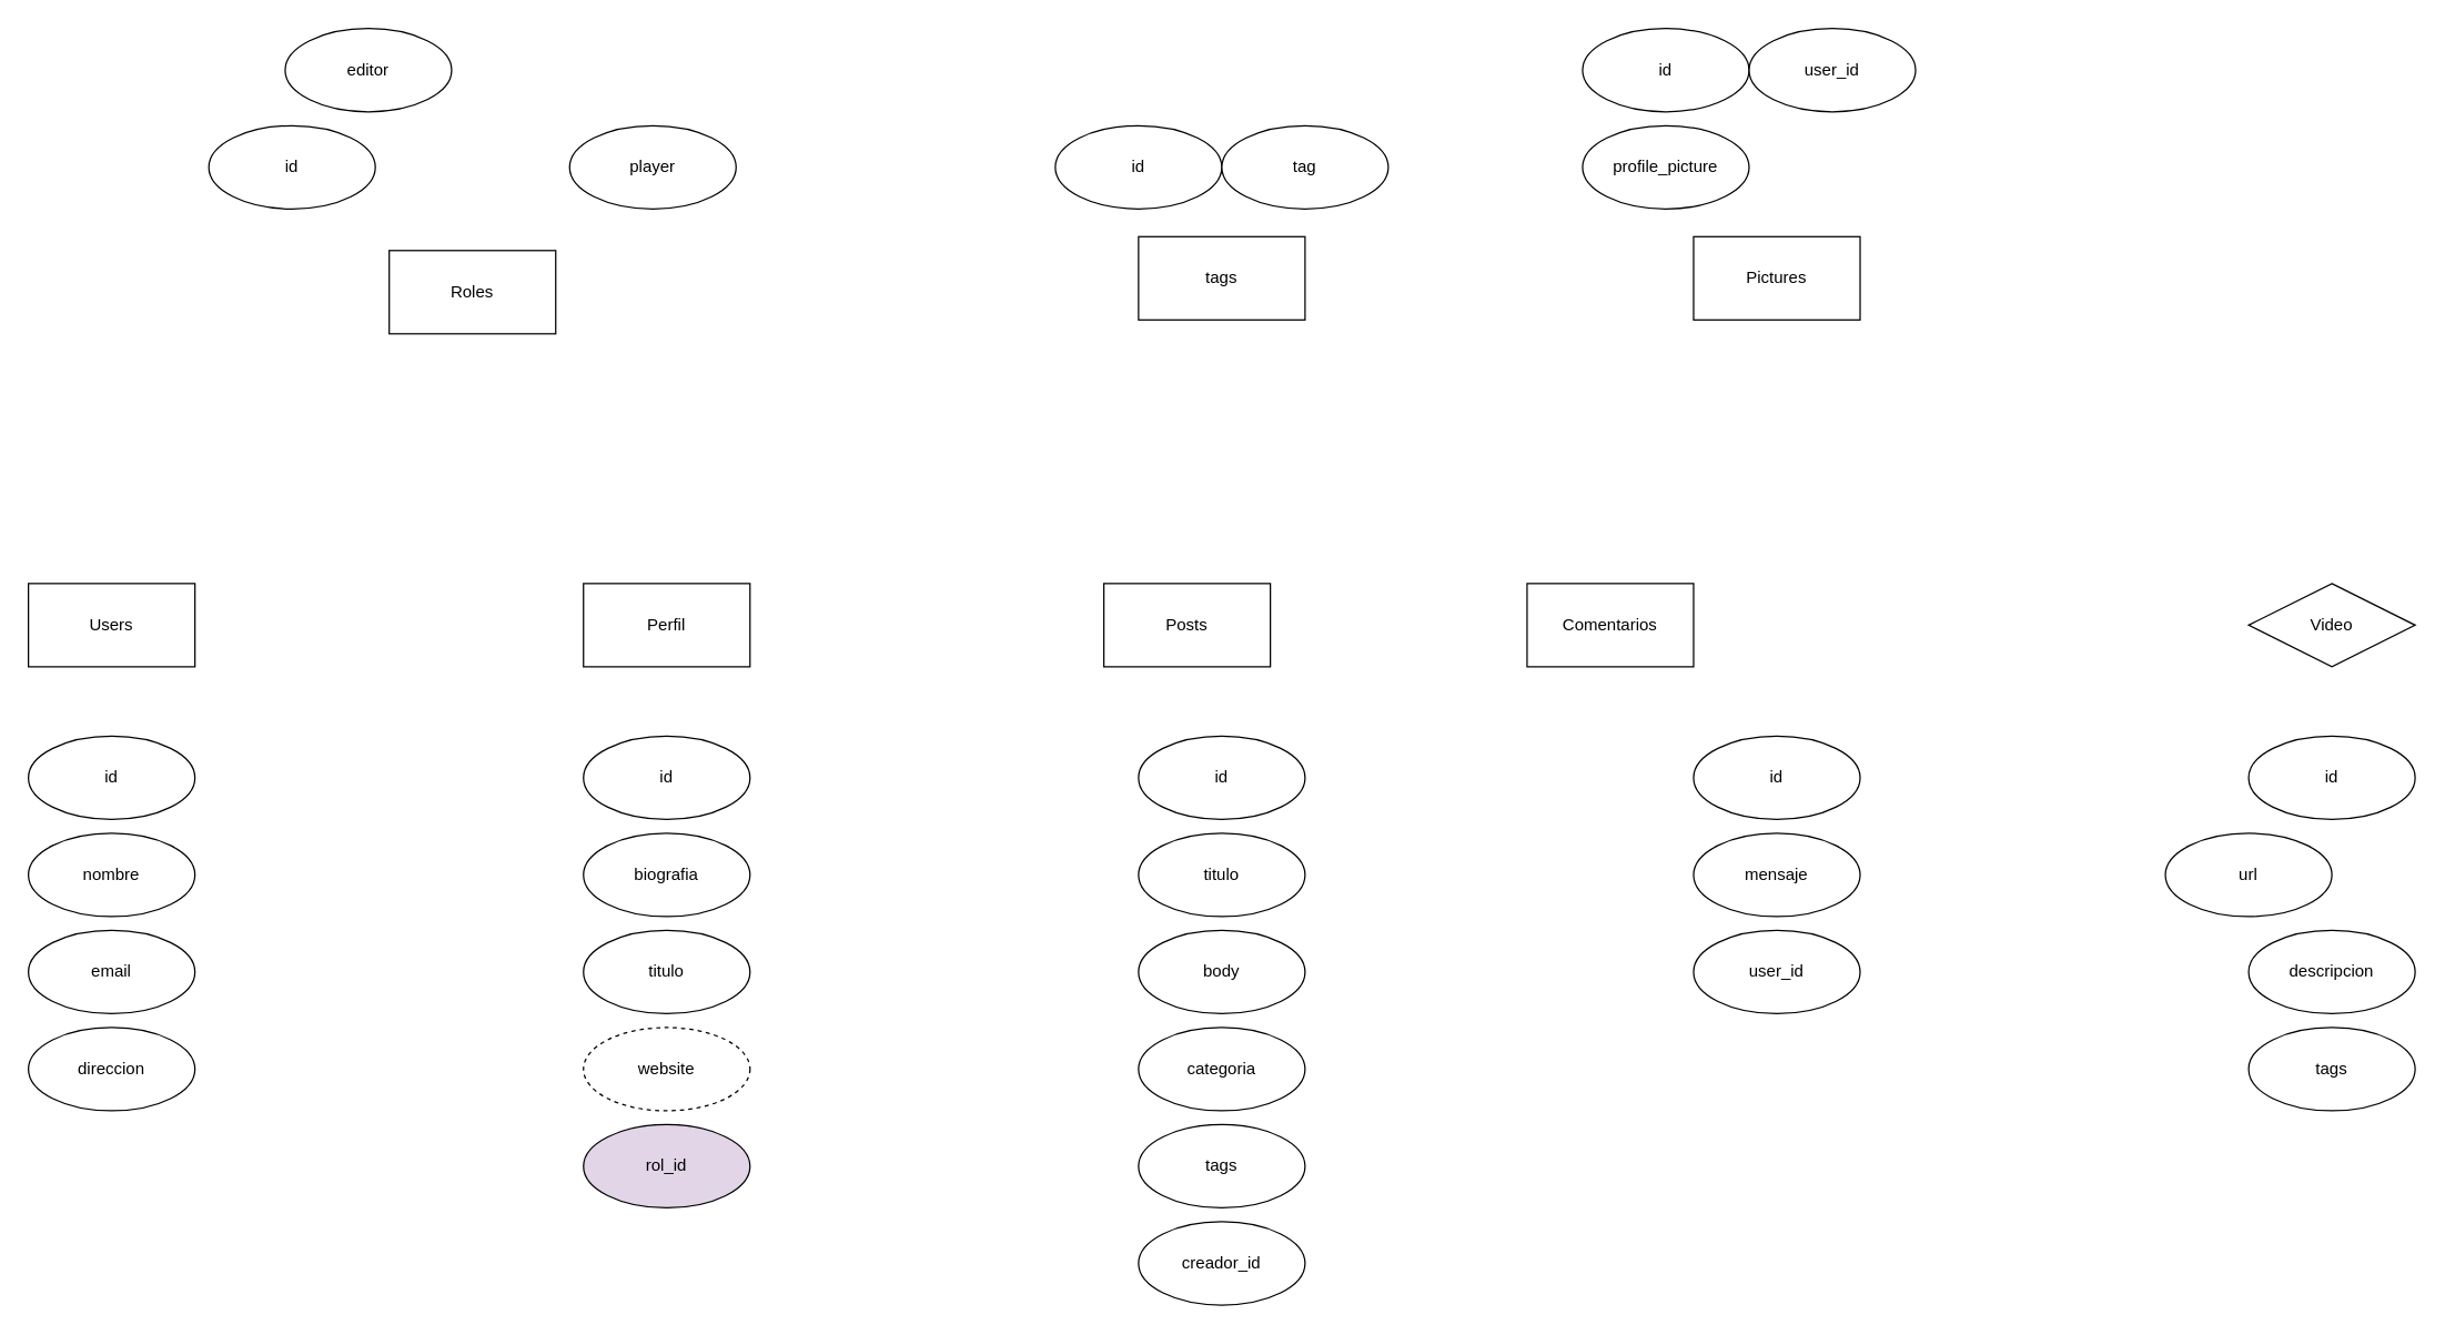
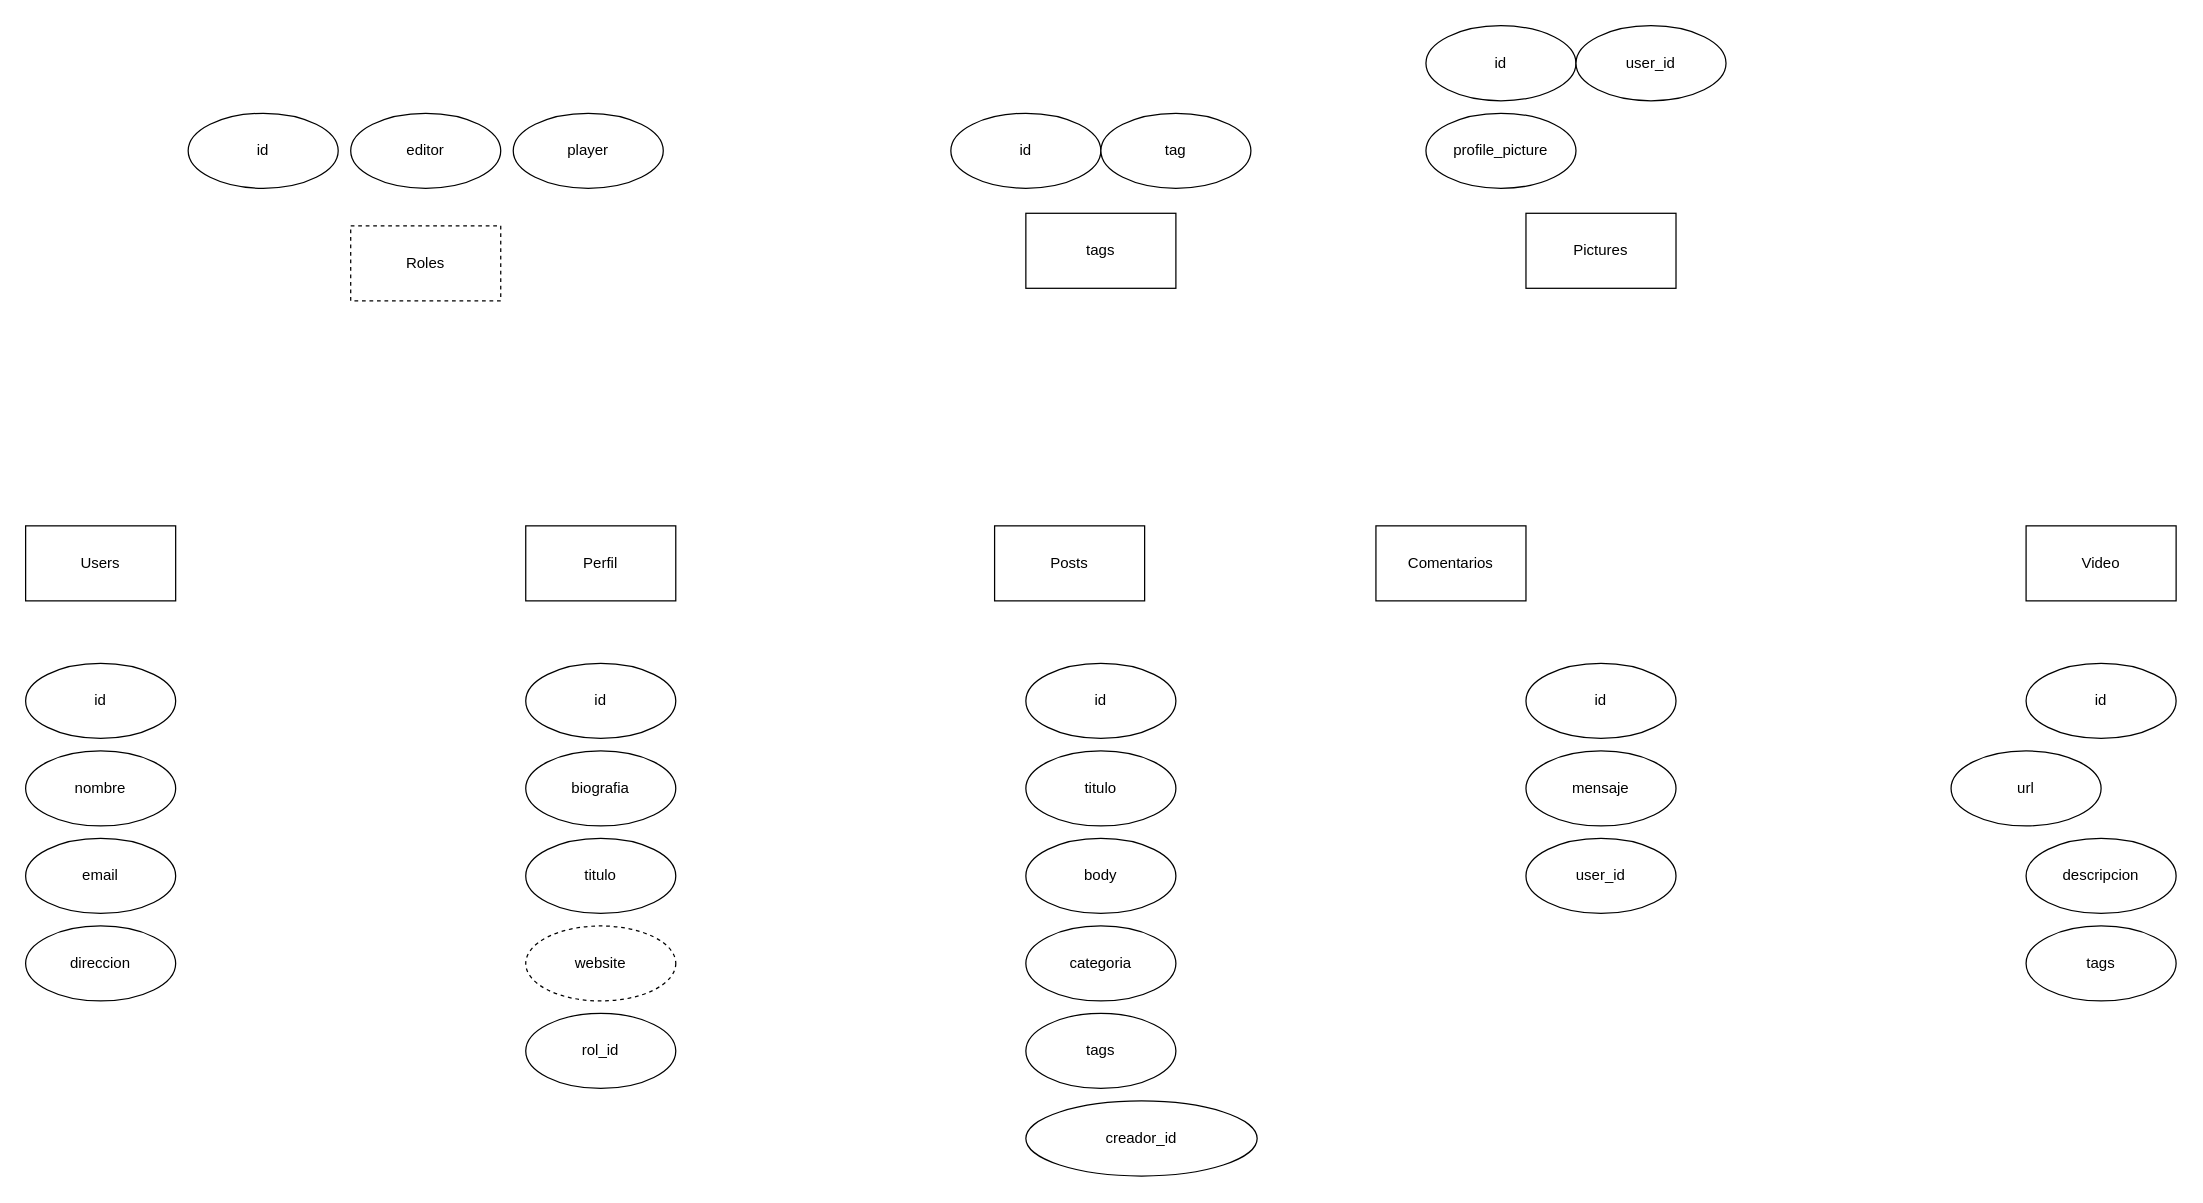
- <mxCell id="6" value="editor" style="ellipse;whiteSpace=wrap;html=1;" vertex="1" parent="1"><mxGeometry x="205" y="20" width="120" height="60" as="geometry" /></mxCell>
+ <mxCell id="6" value="editor" style="ellipse;whiteSpace=wrap;html=1;" vertex="1" parent="1"><mxGeometry x="280" y="90" width="120" height="60" as="geometry" /></mxCell>
- <mxCell id="3" value="Roles" style="whiteSpace=wrap;html=1;" vertex="1" parent="1"><mxGeometry x="280" y="180" width="120" height="60" as="geometry" /></mxCell>
+ <mxCell id="3" value="Roles" style="whiteSpace=wrap;html=1;dashed=1;" vertex="1" parent="1"><mxGeometry x="280" y="180" width="120" height="60" as="geometry" /></mxCell>
- <mxCell id="28" value="Video" style="rhombus;whiteSpace=wrap;html=1;" vertex="1" parent="1"><mxGeometry x="1620" y="420" width="120" height="60" as="geometry" /></mxCell>
+ <mxCell id="28" value="Video" style="whiteSpace=wrap;html=1;" vertex="1" parent="1"><mxGeometry x="1620" y="420" width="120" height="60" as="geometry" /></mxCell>
- <mxCell id="23" value="rol_id" style="ellipse;whiteSpace=wrap;html=1;fillColor=#e1d5e7;" vertex="1" parent="1"><mxGeometry x="420" y="810" width="120" height="60" as="geometry" /></mxCell>
+ <mxCell id="23" value="rol_id" style="ellipse;whiteSpace=wrap;html=1;" vertex="1" parent="1"><mxGeometry x="420" y="810" width="120" height="60" as="geometry" /></mxCell>
- <mxCell id="22" value="creador_id" style="ellipse;whiteSpace=wrap;html=1;" vertex="1" parent="1"><mxGeometry x="820" y="880" width="120" height="60" as="geometry" /></mxCell>
+ <mxCell id="22" value="creador_id" style="ellipse;whiteSpace=wrap;html=1;" vertex="1" parent="1"><mxGeometry x="820" y="880" width="185" height="60" as="geometry" /></mxCell>
